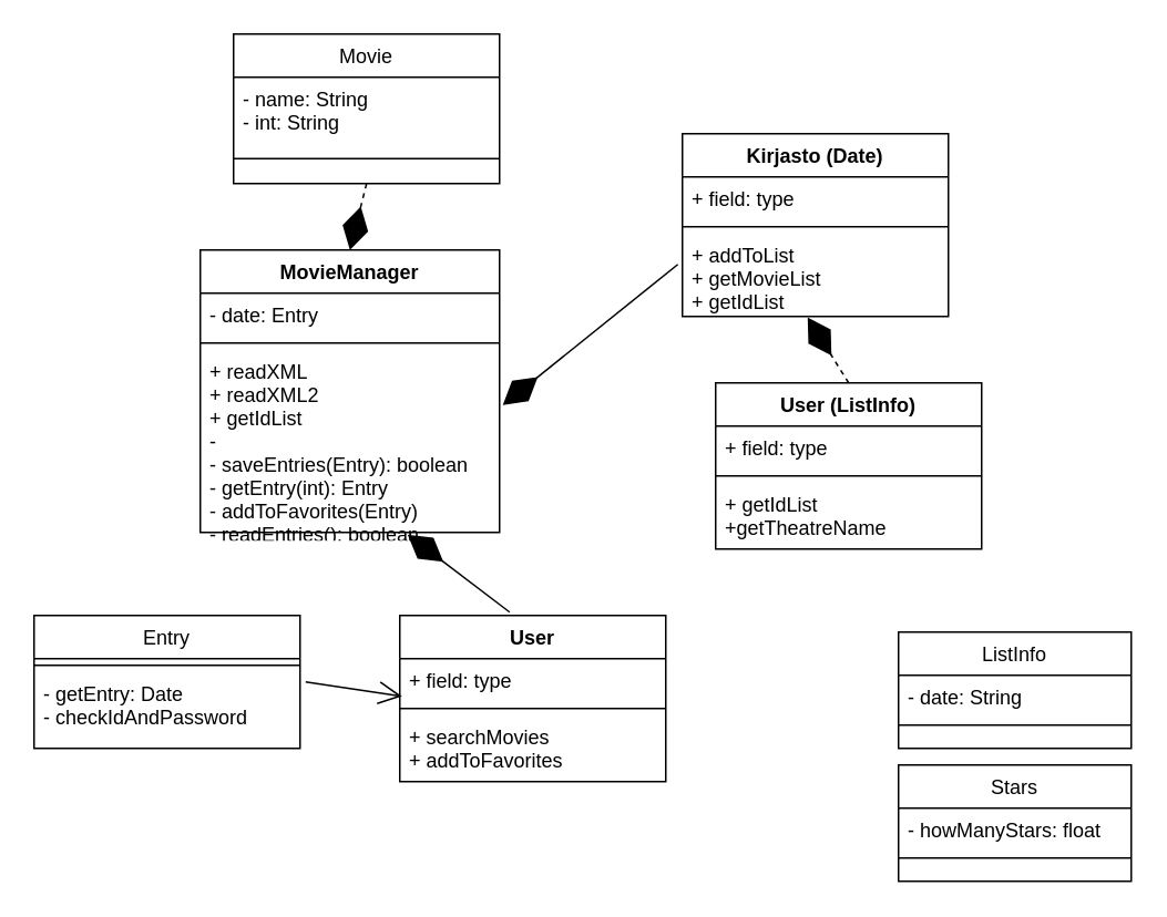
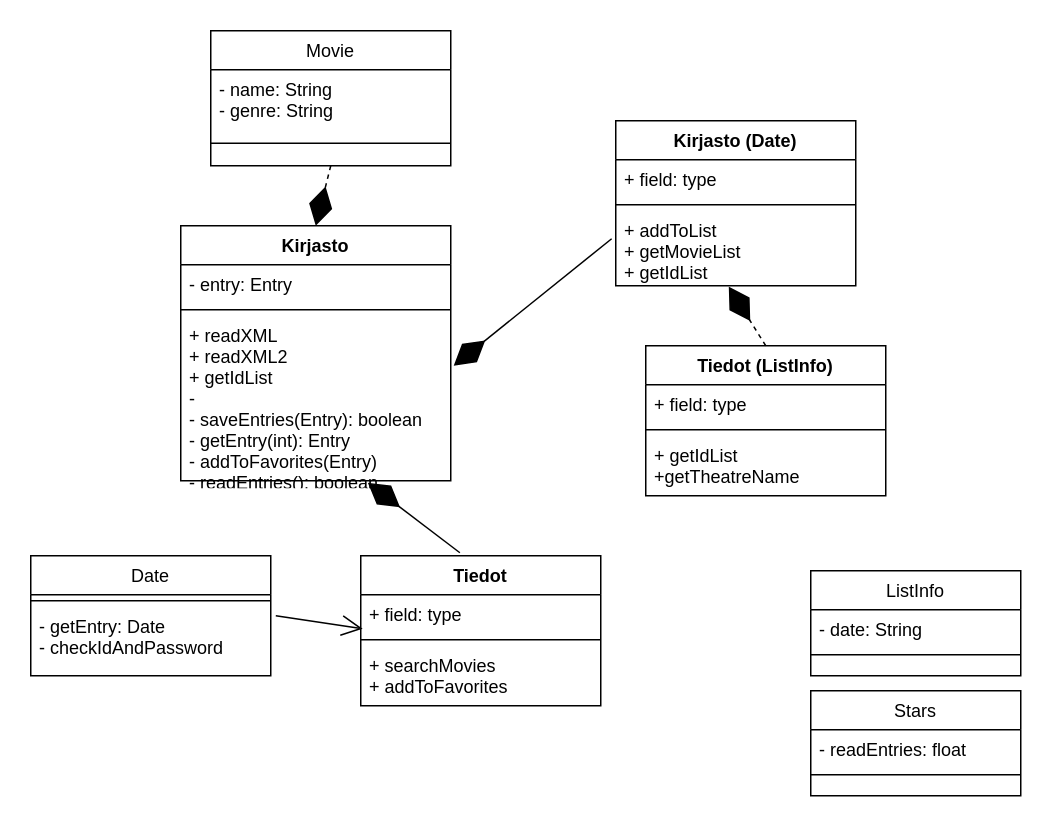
- <mxCell id="12" value="- name: String&#10;- int: String" style="text;align=left;verticalAlign=top;spacingLeft=4;spacingRight=4;overflow=hidden;rotatable=0;points=[[0,0.5],[1,0.5]];portConstraint=eastwest;rounded=0;shadow=0;html=0;" parent="11" vertex="1"><mxGeometry y="26" width="160" height="44" as="geometry" /></mxCell>
+ <mxCell id="12" value="- name: String&#10;- genre: String" style="text;align=left;verticalAlign=top;spacingLeft=4;spacingRight=4;overflow=hidden;rotatable=0;points=[[0,0.5],[1,0.5]];portConstraint=eastwest;rounded=0;shadow=0;html=0;" parent="11" vertex="1"><mxGeometry y="26" width="160" height="44" as="geometry" /></mxCell>
- <mxCell id="14" value="MovieManager" style="swimlane;fontStyle=1;align=center;verticalAlign=top;childLayout=stackLayout;horizontal=1;startSize=26;horizontalStack=0;resizeParent=1;resizeParentMax=0;resizeLast=0;collapsible=1;marginBottom=0;" parent="1" vertex="1"><mxGeometry x="120" y="150" width="180" height="170" as="geometry" /></mxCell>
+ <mxCell id="14" value="Kirjasto" style="swimlane;fontStyle=1;align=center;verticalAlign=top;childLayout=stackLayout;horizontal=1;startSize=26;horizontalStack=0;resizeParent=1;resizeParentMax=0;resizeLast=0;collapsible=1;marginBottom=0;" parent="1" vertex="1"><mxGeometry x="120" y="150" width="180" height="170" as="geometry" /></mxCell>
- <mxCell id="15" value="- date: Entry" style="text;strokeColor=none;fillColor=none;align=left;verticalAlign=top;spacingLeft=4;spacingRight=4;overflow=hidden;rotatable=0;points=[[0,0.5],[1,0.5]];portConstraint=eastwest;" parent="14" vertex="1"><mxGeometry y="26" width="180" height="26" as="geometry" /></mxCell>
+ <mxCell id="15" value="- entry: Entry" style="text;strokeColor=none;fillColor=none;align=left;verticalAlign=top;spacingLeft=4;spacingRight=4;overflow=hidden;rotatable=0;points=[[0,0.5],[1,0.5]];portConstraint=eastwest;" parent="14" vertex="1"><mxGeometry y="26" width="180" height="26" as="geometry" /></mxCell>
- <mxCell id="26" value="User (ListInfo)" style="swimlane;fontStyle=1;align=center;verticalAlign=top;childLayout=stackLayout;horizontal=1;startSize=26;horizontalStack=0;resizeParent=1;resizeParentMax=0;resizeLast=0;collapsible=1;marginBottom=0;" vertex="1" parent="1"><mxGeometry x="430" y="230" width="160" height="100" as="geometry" /></mxCell>
+ <mxCell id="26" value="Tiedot (ListInfo)" style="swimlane;fontStyle=1;align=center;verticalAlign=top;childLayout=stackLayout;horizontal=1;startSize=26;horizontalStack=0;resizeParent=1;resizeParentMax=0;resizeLast=0;collapsible=1;marginBottom=0;" vertex="1" parent="1"><mxGeometry x="430" y="230" width="160" height="100" as="geometry" /></mxCell>
- <mxCell id="2" value="Entry" style="swimlane;fontStyle=0;align=center;verticalAlign=top;childLayout=stackLayout;horizontal=1;startSize=26;horizontalStack=0;resizeParent=1;resizeLast=0;collapsible=1;marginBottom=0;rounded=0;shadow=0;strokeWidth=1;" parent="1" vertex="1"><mxGeometry x="20" y="370" width="160" height="80" as="geometry"><mxRectangle x="230" y="140" width="160" height="26" as="alternateBounds" /></mxGeometry></mxCell>
+ <mxCell id="2" value="Date" style="swimlane;fontStyle=0;align=center;verticalAlign=top;childLayout=stackLayout;horizontal=1;startSize=26;horizontalStack=0;resizeParent=1;resizeLast=0;collapsible=1;marginBottom=0;rounded=0;shadow=0;strokeWidth=1;" parent="1" vertex="1"><mxGeometry x="20" y="370" width="160" height="80" as="geometry"><mxRectangle x="230" y="140" width="160" height="26" as="alternateBounds" /></mxGeometry></mxCell>
- <mxCell id="18" value="User" style="swimlane;fontStyle=1;align=center;verticalAlign=top;childLayout=stackLayout;horizontal=1;startSize=26;horizontalStack=0;resizeParent=1;resizeParentMax=0;resizeLast=0;collapsible=1;marginBottom=0;" vertex="1" parent="1"><mxGeometry x="240" y="370" width="160" height="100" as="geometry" /></mxCell>
+ <mxCell id="18" value="Tiedot" style="swimlane;fontStyle=1;align=center;verticalAlign=top;childLayout=stackLayout;horizontal=1;startSize=26;horizontalStack=0;resizeParent=1;resizeParentMax=0;resizeLast=0;collapsible=1;marginBottom=0;" vertex="1" parent="1"><mxGeometry x="240" y="370" width="160" height="100" as="geometry" /></mxCell>
- <mxCell id="6" value="- howManyStars: float" style="text;align=left;verticalAlign=top;spacingLeft=4;spacingRight=4;overflow=hidden;rotatable=0;points=[[0,0.5],[1,0.5]];portConstraint=eastwest;" parent="5" vertex="1"><mxGeometry y="26" width="140" height="26" as="geometry" /></mxCell>
+ <mxCell id="6" value="- readEntries: float" style="text;align=left;verticalAlign=top;spacingLeft=4;spacingRight=4;overflow=hidden;rotatable=0;points=[[0,0.5],[1,0.5]];portConstraint=eastwest;" parent="5" vertex="1"><mxGeometry y="26" width="140" height="26" as="geometry" /></mxCell>
